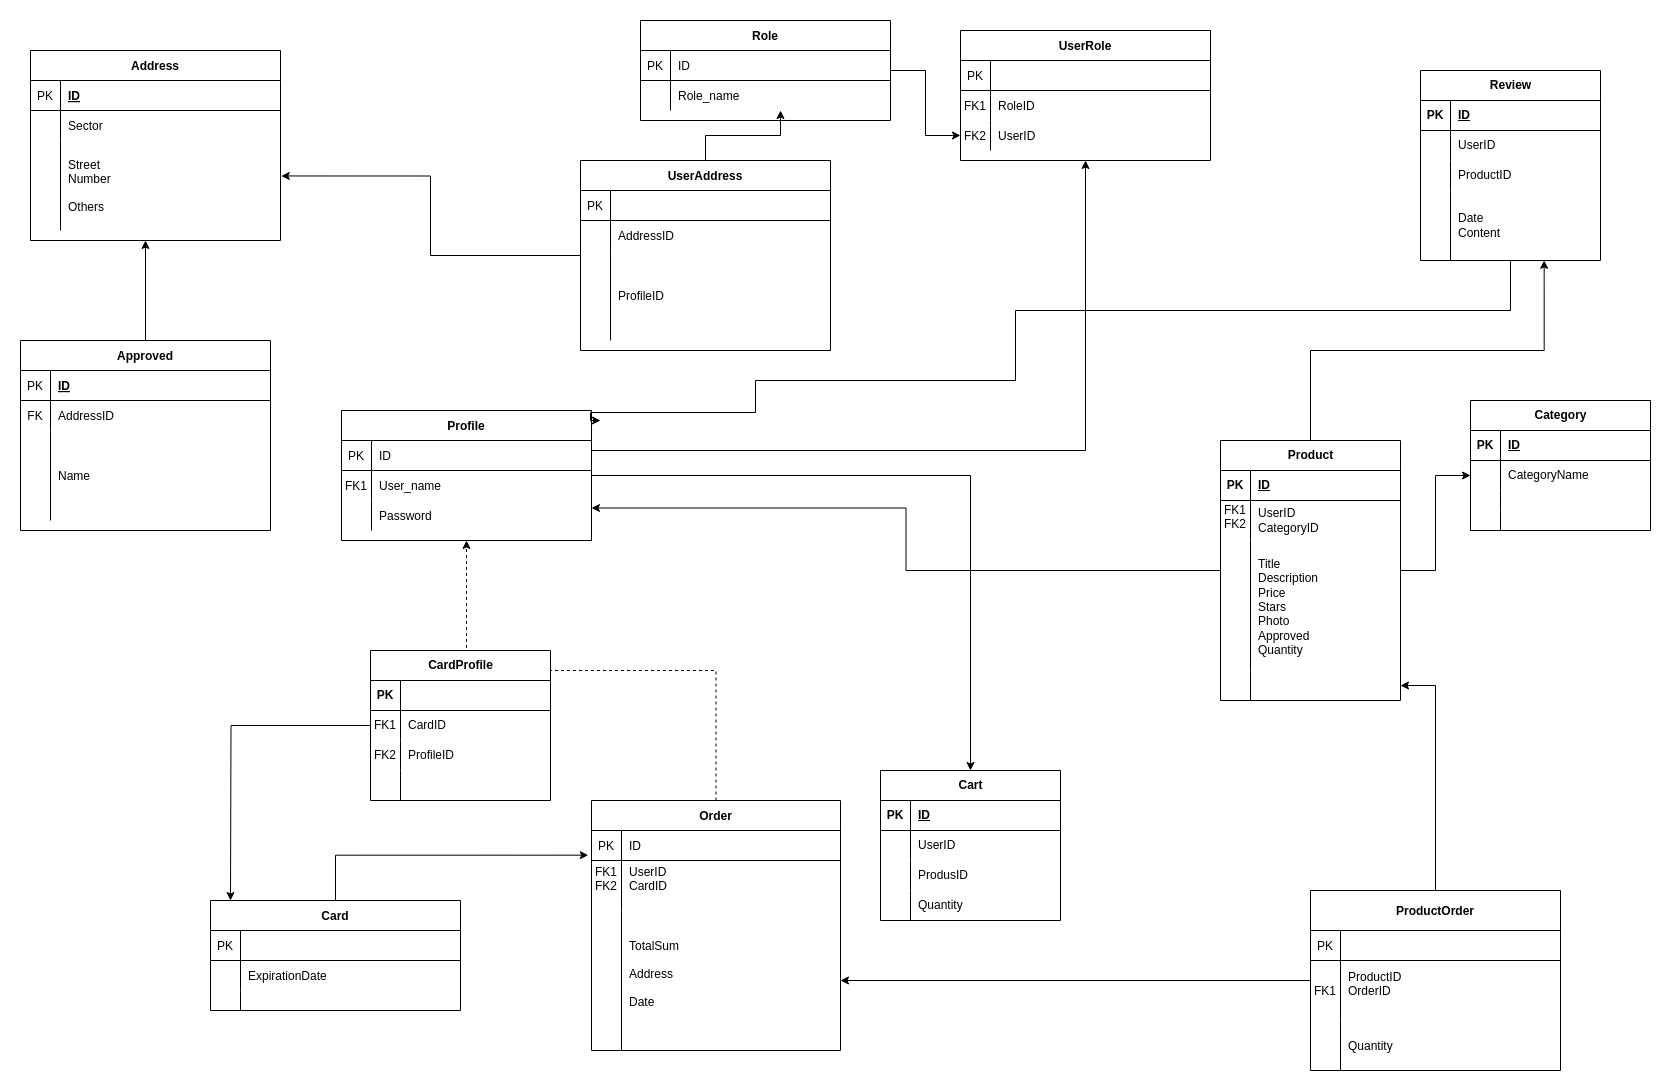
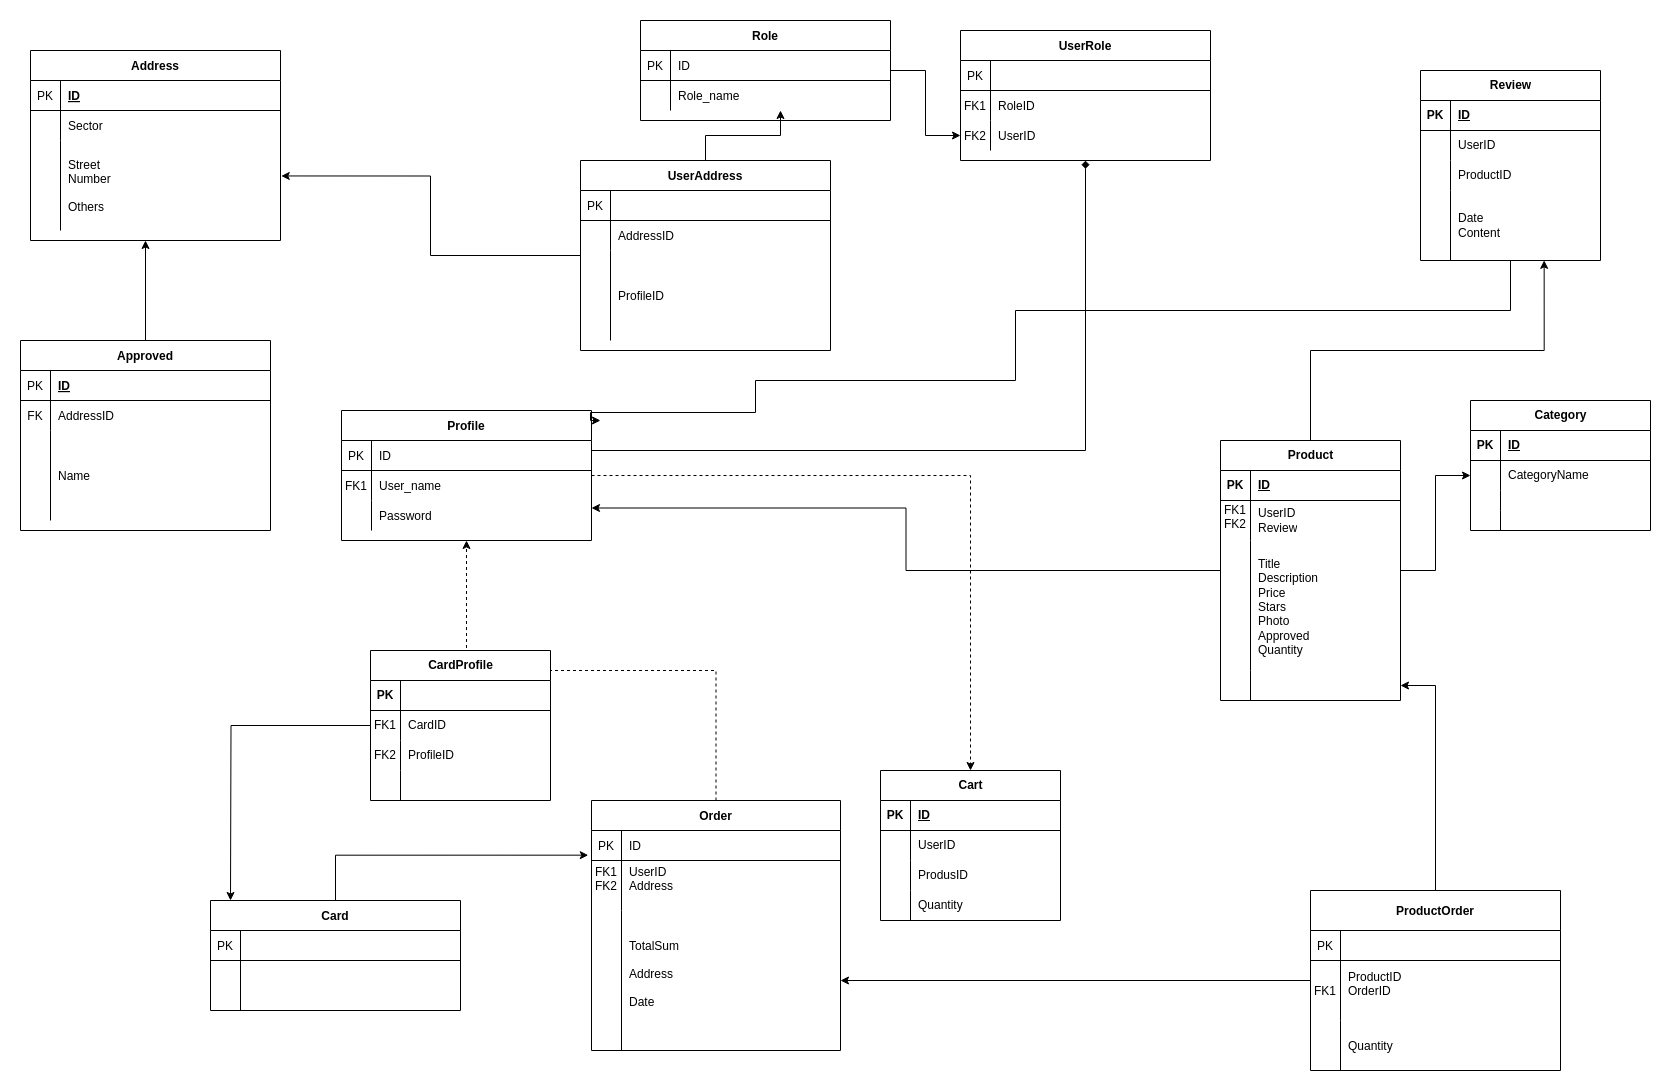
- <mxCell id="2" style="edgeStyle=orthogonalEdgeStyle;rounded=0;orthogonalLoop=1;jettySize=auto;html=1;entryX=0.5;entryY=1;entryDx=0;entryDy=0;" parent="1" source="4" target="14" edge="1"><mxGeometry relative="1" as="geometry"><Array as="points"><mxPoint x="1085" y="450" /></Array></mxGeometry></mxCell>
+ <mxCell id="2" style="edgeStyle=orthogonalEdgeStyle;rounded=0;orthogonalLoop=1;jettySize=auto;html=1;entryX=0.5;entryY=1;entryDx=0;entryDy=0;endArrow=diamond;" parent="1" source="4" target="14" edge="1"><mxGeometry relative="1" as="geometry"><Array as="points"><mxPoint x="1085" y="450" /></Array></mxGeometry></mxCell>
- <mxCell id="3" style="edgeStyle=orthogonalEdgeStyle;rounded=0;orthogonalLoop=1;jettySize=auto;html=1;" parent="1" source="4" target="43" edge="1"><mxGeometry relative="1" as="geometry" /></mxCell>
+ <mxCell id="3" style="edgeStyle=orthogonalEdgeStyle;rounded=0;orthogonalLoop=1;jettySize=auto;html=1;dashed=1;" parent="1" source="4" target="43" edge="1"><mxGeometry relative="1" as="geometry" /></mxCell>
- <mxCell id="65" value="&lt;div&gt;UserID&lt;/div&gt;&lt;div&gt;CategoryID&lt;br&gt;&lt;/div&gt;" style="shape=partialRectangle;connectable=0;fillColor=none;top=0;left=0;bottom=0;right=0;align=left;spacingLeft=6;overflow=hidden;whiteSpace=wrap;html=1;" parent="63" vertex="1"><mxGeometry x="30" width="150" height="40" as="geometry"><mxRectangle width="150" height="40" as="alternateBounds" /></mxGeometry></mxCell>
+ <mxCell id="65" value="&lt;div&gt;UserID&lt;/div&gt;&lt;div&gt;Review&lt;br&gt;&lt;/div&gt;" style="shape=partialRectangle;connectable=0;fillColor=none;top=0;left=0;bottom=0;right=0;align=left;spacingLeft=6;overflow=hidden;whiteSpace=wrap;html=1;" parent="63" vertex="1"><mxGeometry x="30" width="150" height="40" as="geometry"><mxRectangle width="150" height="40" as="alternateBounds" /></mxGeometry></mxCell>
- <mxCell id="39" value="UserID&#10;CardID&#10;" style="shape=partialRectangle;overflow=hidden;connectable=0;fillColor=none;top=0;left=0;bottom=0;right=0;align=left;spacingLeft=6;" parent="37" vertex="1"><mxGeometry x="30" width="219" height="50" as="geometry"><mxRectangle width="219" height="50" as="alternateBounds" /></mxGeometry></mxCell>
+ <mxCell id="39" value="UserID&#10;Address&#10;" style="shape=partialRectangle;overflow=hidden;connectable=0;fillColor=none;top=0;left=0;bottom=0;right=0;align=left;spacingLeft=6;" parent="37" vertex="1"><mxGeometry x="30" width="219" height="50" as="geometry"><mxRectangle width="219" height="50" as="alternateBounds" /></mxGeometry></mxCell>
- <mxCell id="150" value="ExpirationDate" style="shape=partialRectangle;overflow=hidden;connectable=0;fillColor=none;top=0;left=0;bottom=0;right=0;align=left;spacingLeft=6;" parent="148" vertex="1"><mxGeometry x="30" width="220" height="30" as="geometry"><mxRectangle width="220" height="30" as="alternateBounds" /></mxGeometry></mxCell>
